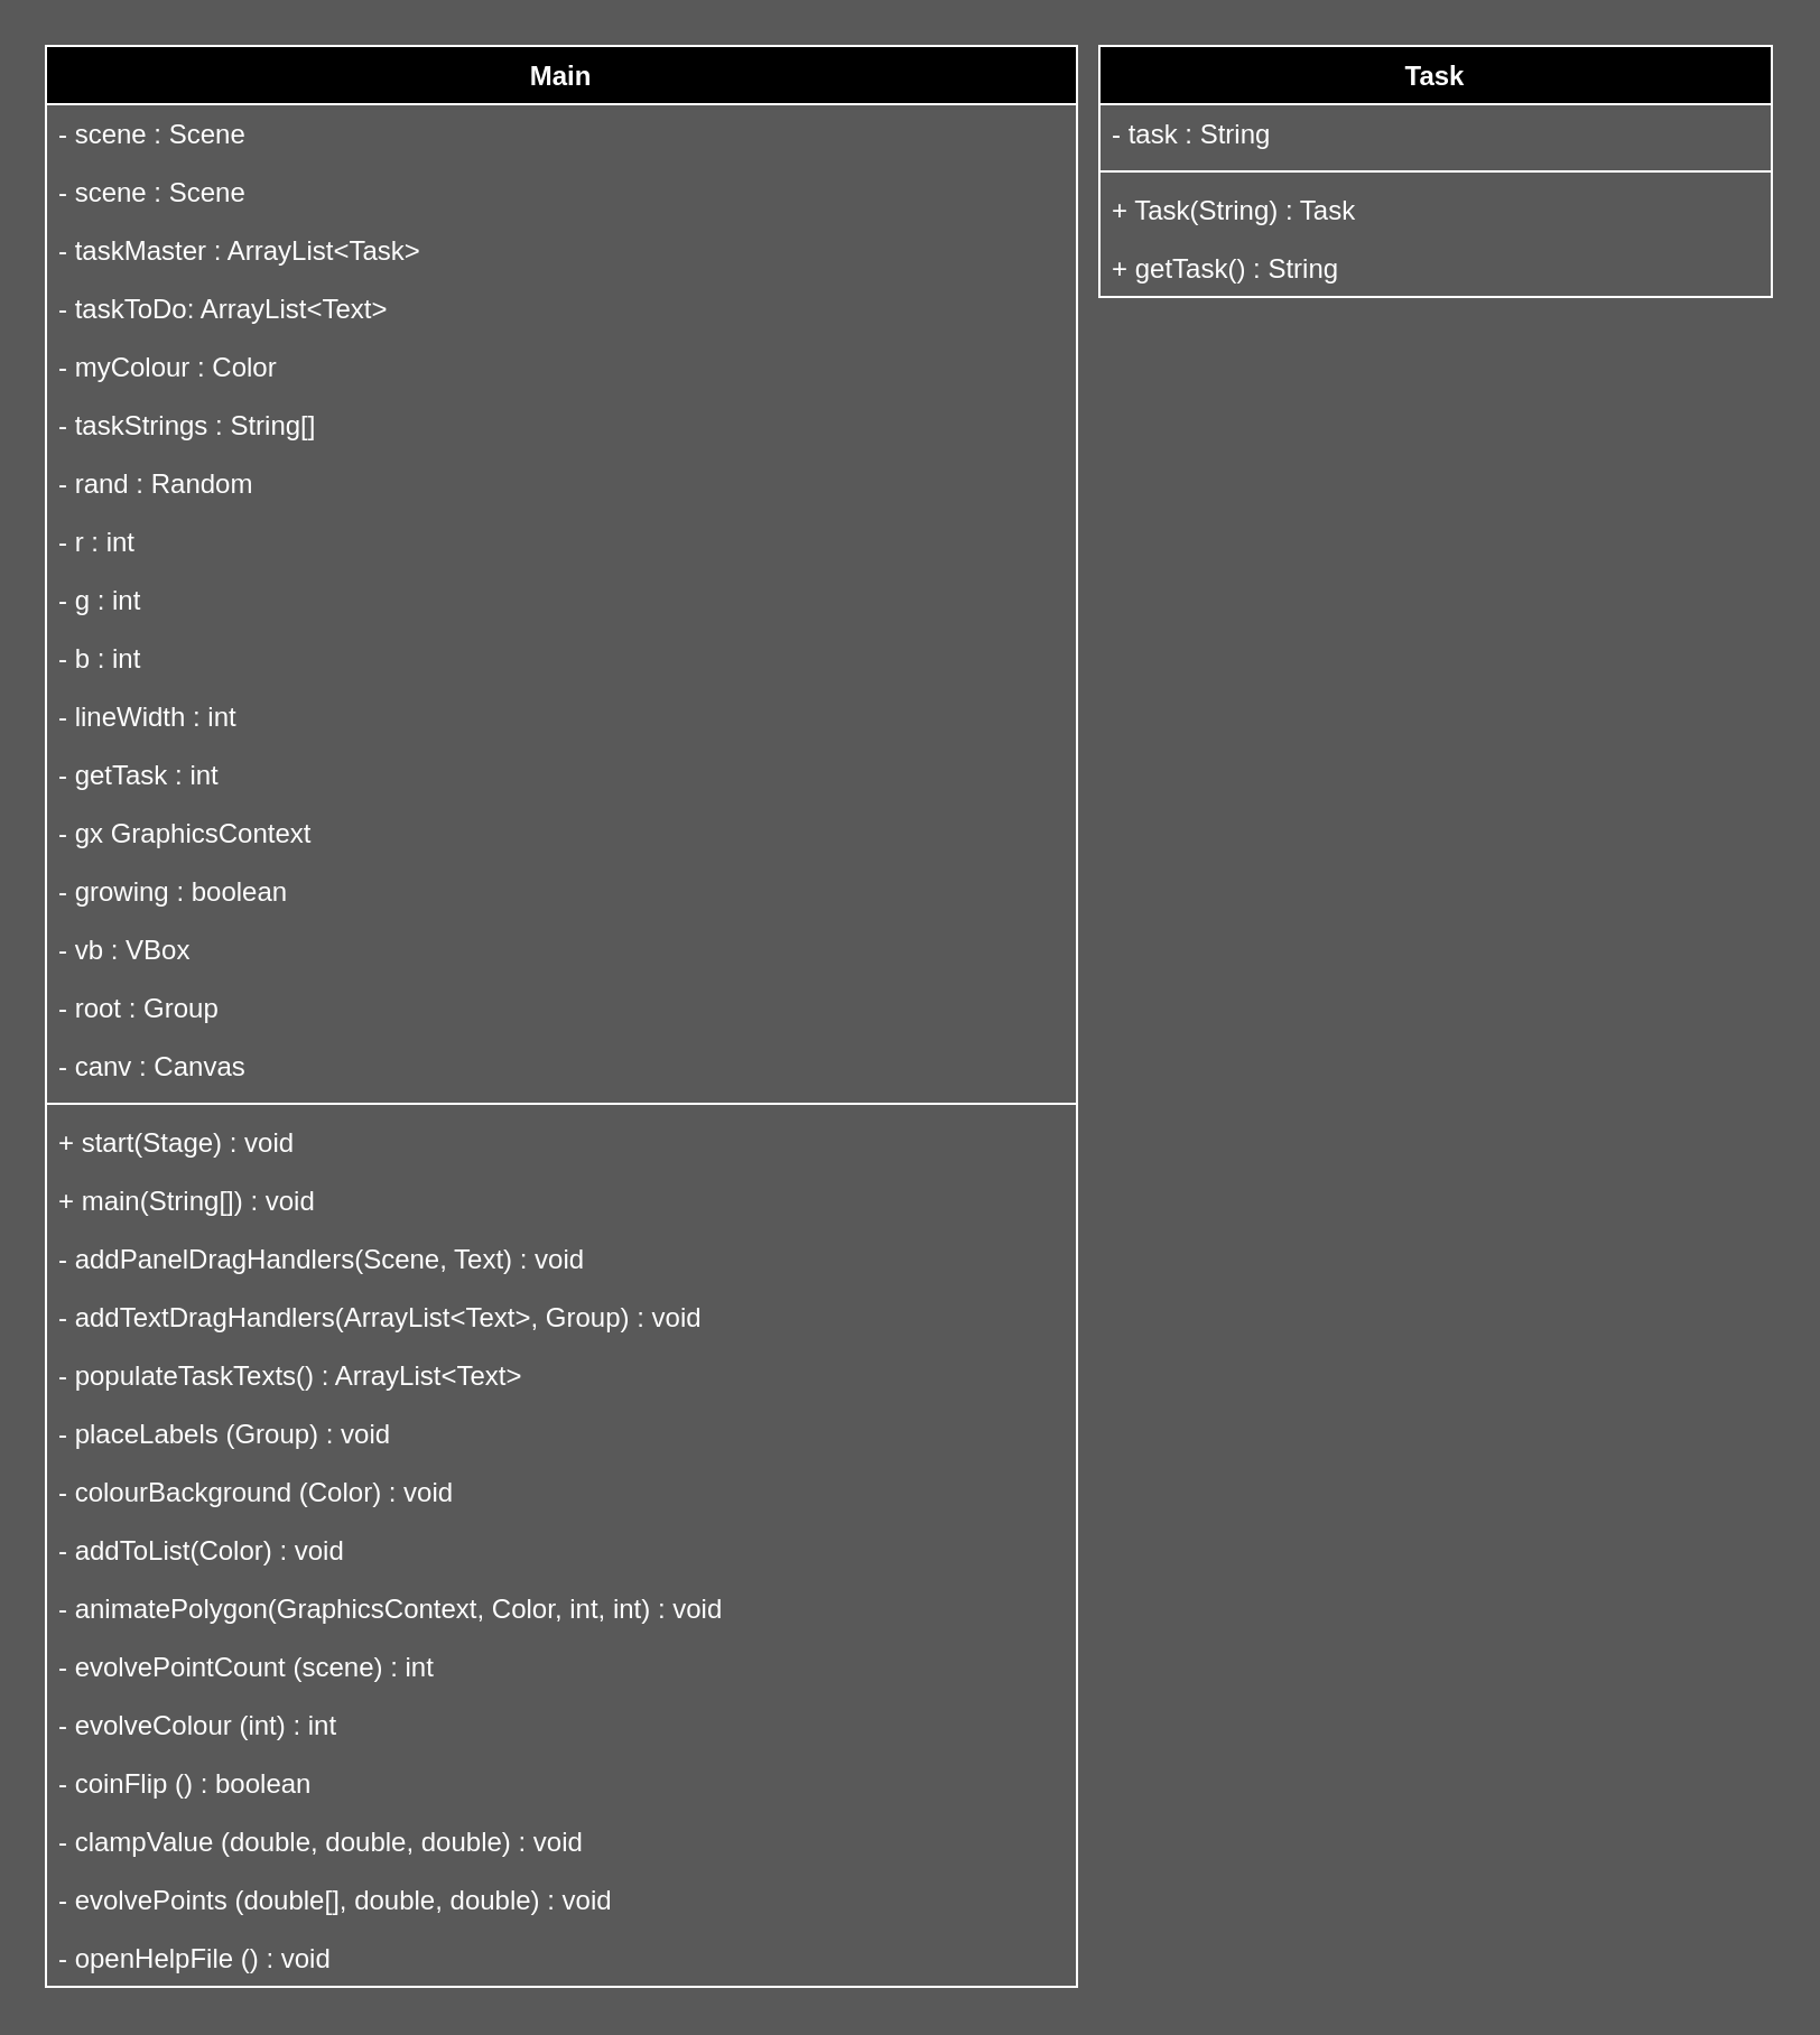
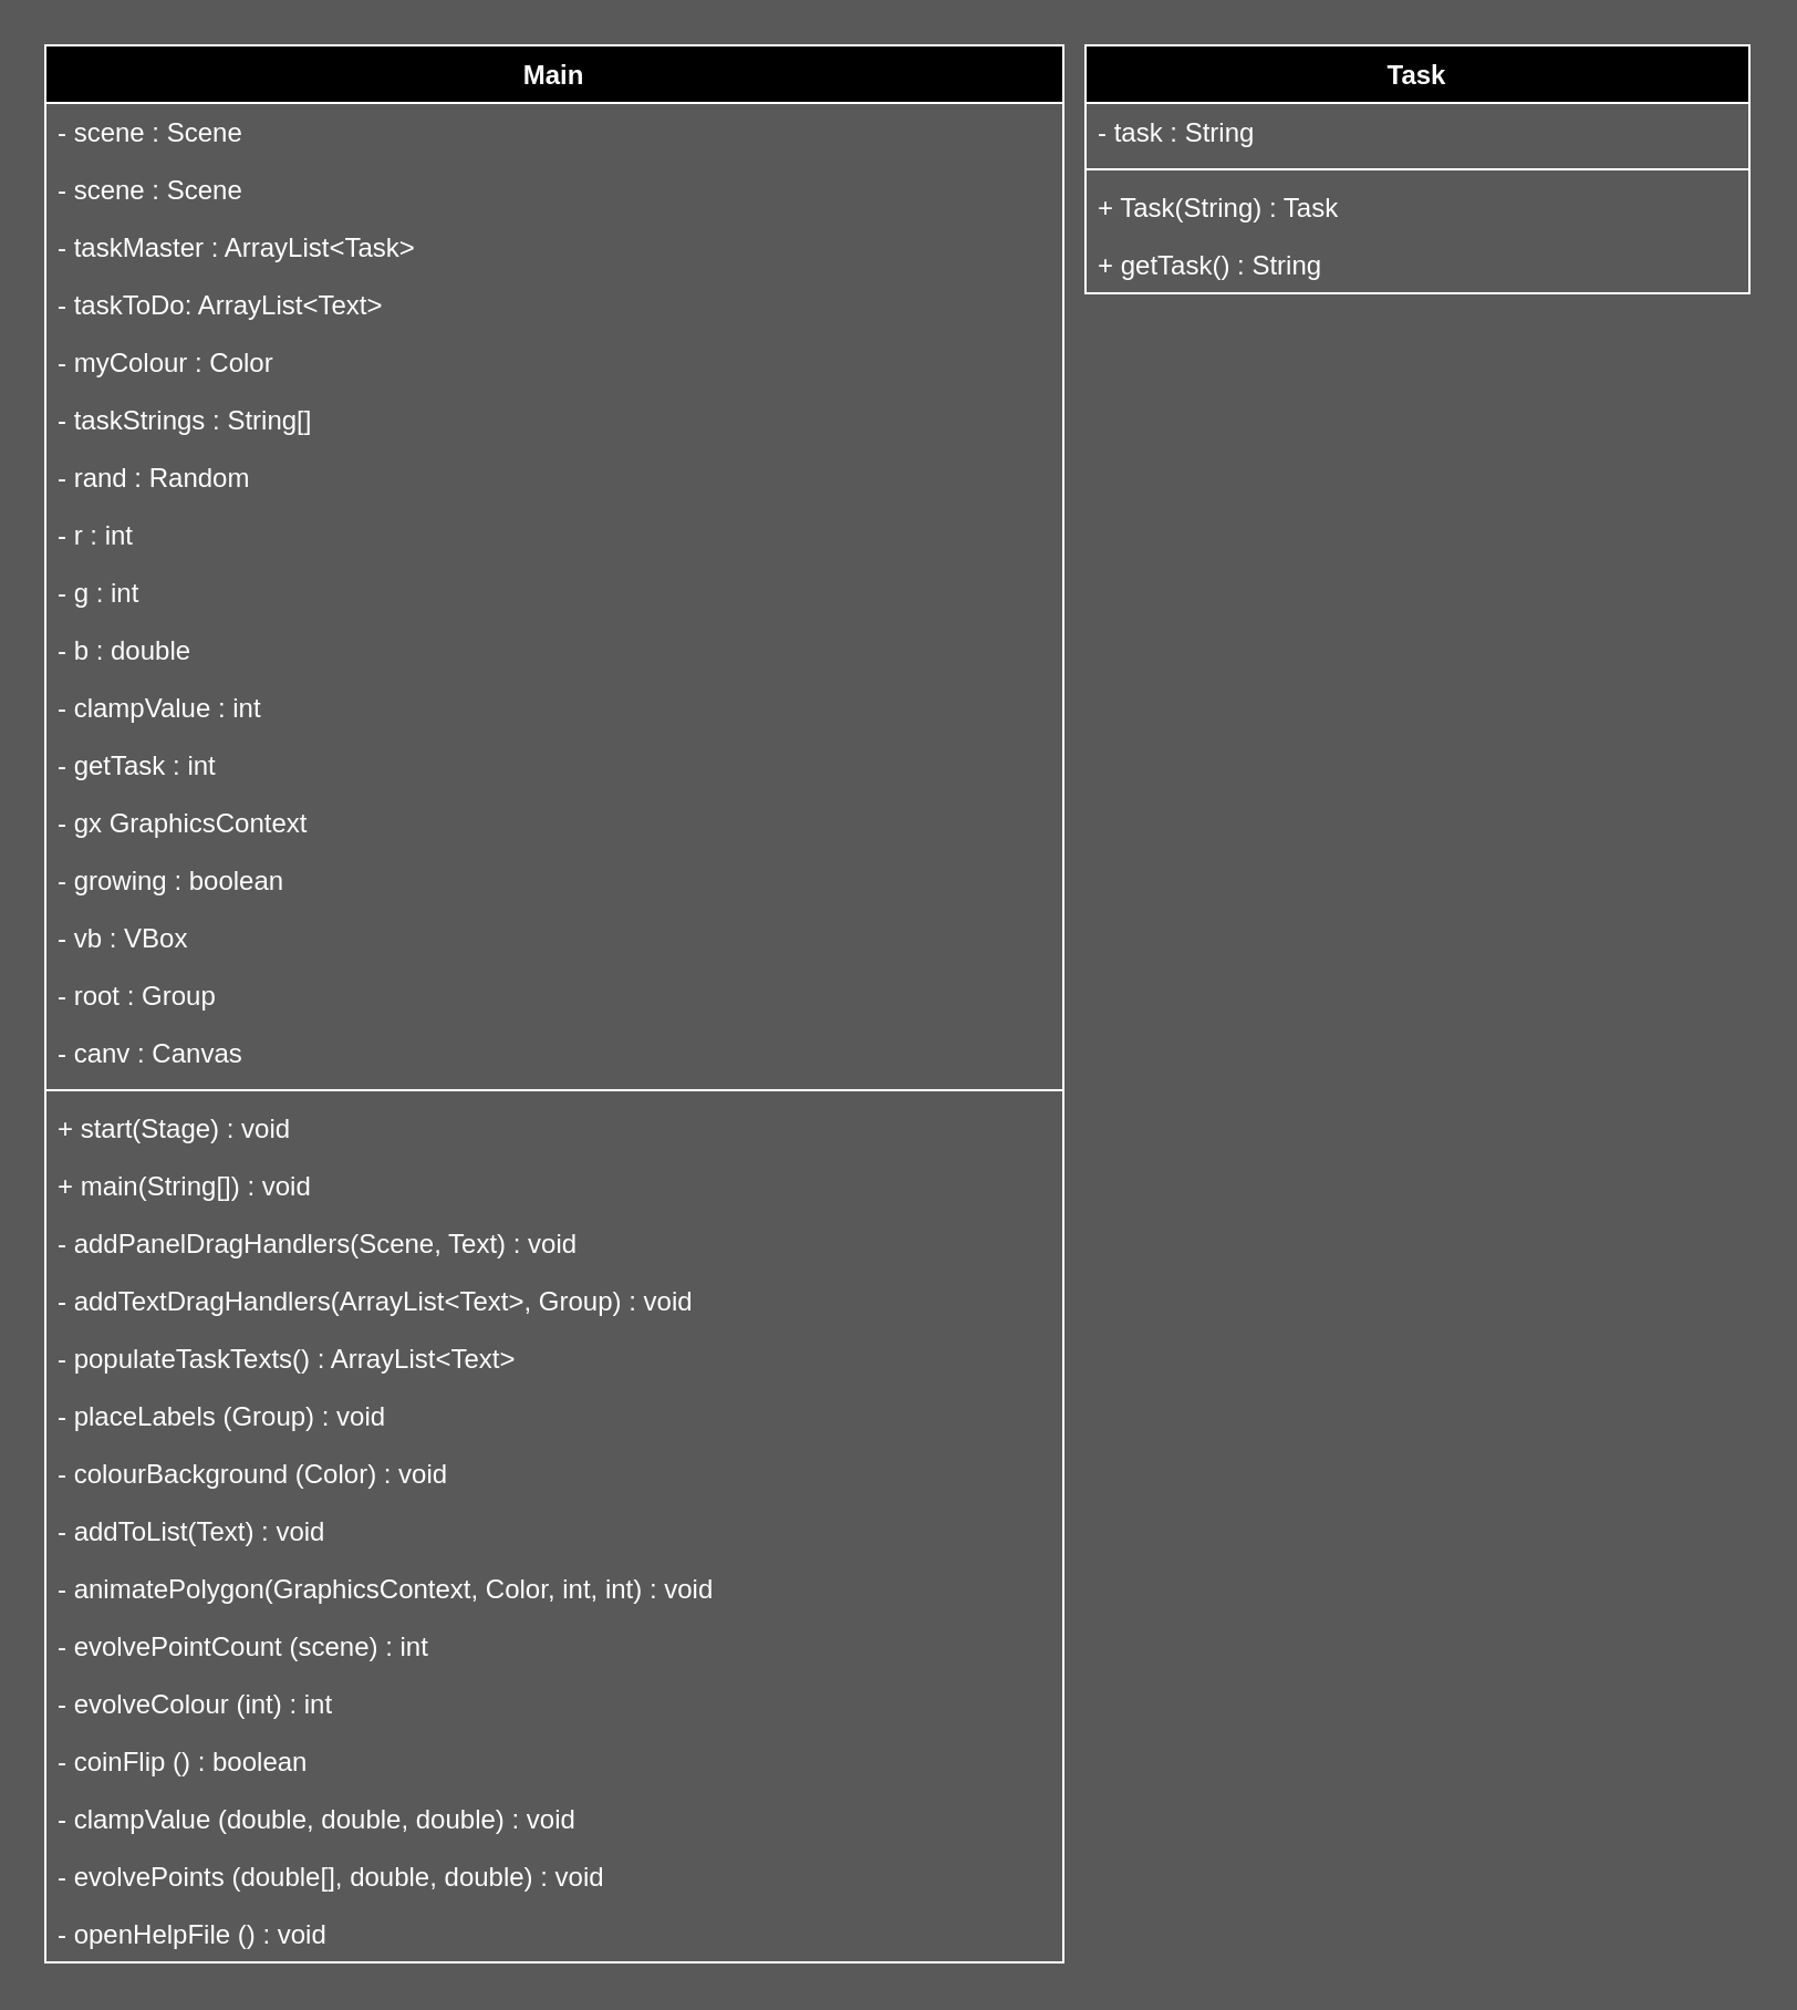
- <mxCell id="12" value="- b : int" style="text;strokeColor=none;fillColor=none;align=left;verticalAlign=top;spacingLeft=4;spacingRight=4;overflow=hidden;rotatable=0;points=[[0,0.5],[1,0.5]];portConstraint=eastwest;fontColor=#FFFFFF;" vertex="1" parent="2"><mxGeometry y="260" width="460" height="26" as="geometry" /></mxCell>
+ <mxCell id="12" value="- b : double" style="text;strokeColor=none;fillColor=none;align=left;verticalAlign=top;spacingLeft=4;spacingRight=4;overflow=hidden;rotatable=0;points=[[0,0.5],[1,0.5]];portConstraint=eastwest;fontColor=#FFFFFF;" vertex="1" parent="2"><mxGeometry y="260" width="460" height="26" as="geometry" /></mxCell>
- <mxCell id="13" value="- lineWidth : int" style="text;strokeColor=none;fillColor=none;align=left;verticalAlign=top;spacingLeft=4;spacingRight=4;overflow=hidden;rotatable=0;points=[[0,0.5],[1,0.5]];portConstraint=eastwest;fontColor=#FFFFFF;" vertex="1" parent="2"><mxGeometry y="286" width="460" height="26" as="geometry" /></mxCell>
+ <mxCell id="13" value="- clampValue : int" style="text;strokeColor=none;fillColor=none;align=left;verticalAlign=top;spacingLeft=4;spacingRight=4;overflow=hidden;rotatable=0;points=[[0,0.5],[1,0.5]];portConstraint=eastwest;fontColor=#FFFFFF;" vertex="1" parent="2"><mxGeometry y="286" width="460" height="26" as="geometry" /></mxCell>
- <mxCell id="28" value="- addToList(Color) : void" style="text;strokeColor=none;fillColor=none;align=left;verticalAlign=top;spacingLeft=4;spacingRight=4;overflow=hidden;rotatable=0;points=[[0,0.5],[1,0.5]];portConstraint=eastwest;fontColor=#FFFFFF;" vertex="1" parent="2"><mxGeometry y="658" width="460" height="26" as="geometry" /></mxCell>
+ <mxCell id="28" value="- addToList(Text) : void" style="text;strokeColor=none;fillColor=none;align=left;verticalAlign=top;spacingLeft=4;spacingRight=4;overflow=hidden;rotatable=0;points=[[0,0.5],[1,0.5]];portConstraint=eastwest;fontColor=#FFFFFF;" vertex="1" parent="2"><mxGeometry y="658" width="460" height="26" as="geometry" /></mxCell>
